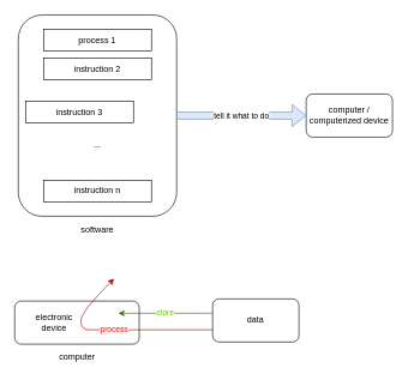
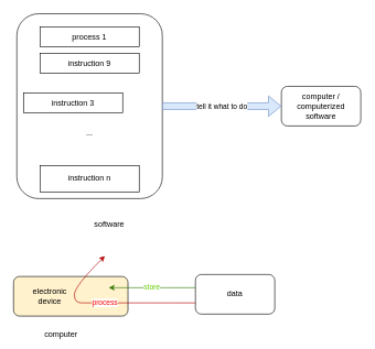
- <mxCell id="4" value="instruction 2" style="rounded=0;whiteSpace=wrap;html=1;" parent="1" vertex="1"><mxGeometry x="60" y="80" width="150" height="30" as="geometry" /></mxCell>
+ <mxCell id="4" value="instruction 9" style="rounded=0;whiteSpace=wrap;html=1;" parent="1" vertex="1"><mxGeometry x="60" y="80" width="150" height="30" as="geometry" /></mxCell>
- <mxCell id="8" value="computer / computerized device" style="rounded=1;whiteSpace=wrap;html=1;" parent="1" vertex="1"><mxGeometry x="425" y="130" width="120" height="60" as="geometry" /></mxCell>
+ <mxCell id="8" value="computer / computerized software" style="rounded=1;whiteSpace=wrap;html=1;" parent="1" vertex="1"><mxGeometry x="425" y="130" width="120" height="60" as="geometry" /></mxCell>
- <mxCell id="6" value="instruction n" style="rounded=0;whiteSpace=wrap;html=1;" parent="1" vertex="1"><mxGeometry x="60" y="250" width="150" height="30" as="geometry" /></mxCell>
+ <mxCell id="6" value="instruction n" style="rounded=0;whiteSpace=wrap;html=1;" parent="1" vertex="1"><mxGeometry x="60" y="250" width="150" height="40" as="geometry" /></mxCell>
- <mxCell id="10" value="software" style="text;html=1;strokeColor=none;fillColor=none;align=center;verticalAlign=middle;whiteSpace=wrap;rounded=0;" parent="1" vertex="1"><mxGeometry x="115" y="310" width="40" height="20" as="geometry" /></mxCell>
+ <mxCell id="10" value="software" style="text;html=1;strokeColor=none;fillColor=none;align=center;verticalAlign=middle;whiteSpace=wrap;rounded=0;" parent="1" vertex="1"><mxGeometry x="145" y="330" width="40" height="20" as="geometry" /></mxCell>
- <mxCell id="11" value="electronic&lt;br&gt;device" style="rounded=1;whiteSpace=wrap;html=1;align=center;spacingRight=63;" vertex="1" parent="1"><mxGeometry x="20" y="418" width="173" height="60" as="geometry" /></mxCell>
+ <mxCell id="11" value="electronic&lt;br&gt;device" style="rounded=1;whiteSpace=wrap;html=1;align=center;spacingRight=63;fillColor=#fff2cc;" vertex="1" parent="1"><mxGeometry x="20" y="418" width="173" height="60" as="geometry" /></mxCell>
- <mxCell id="15" value="computer" style="text;html=1;strokeColor=none;fillColor=none;align=center;verticalAlign=middle;whiteSpace=wrap;rounded=0;" vertex="1" parent="1"><mxGeometry x="86.5" y="486" width="40" height="20" as="geometry" /></mxCell>
+ <mxCell id="15" value="computer" style="text;html=1;strokeColor=none;fillColor=none;align=center;verticalAlign=middle;whiteSpace=wrap;rounded=0;" vertex="1" parent="1"><mxGeometry x="71.5" y="496" width="40" height="20" as="geometry" /></mxCell>
